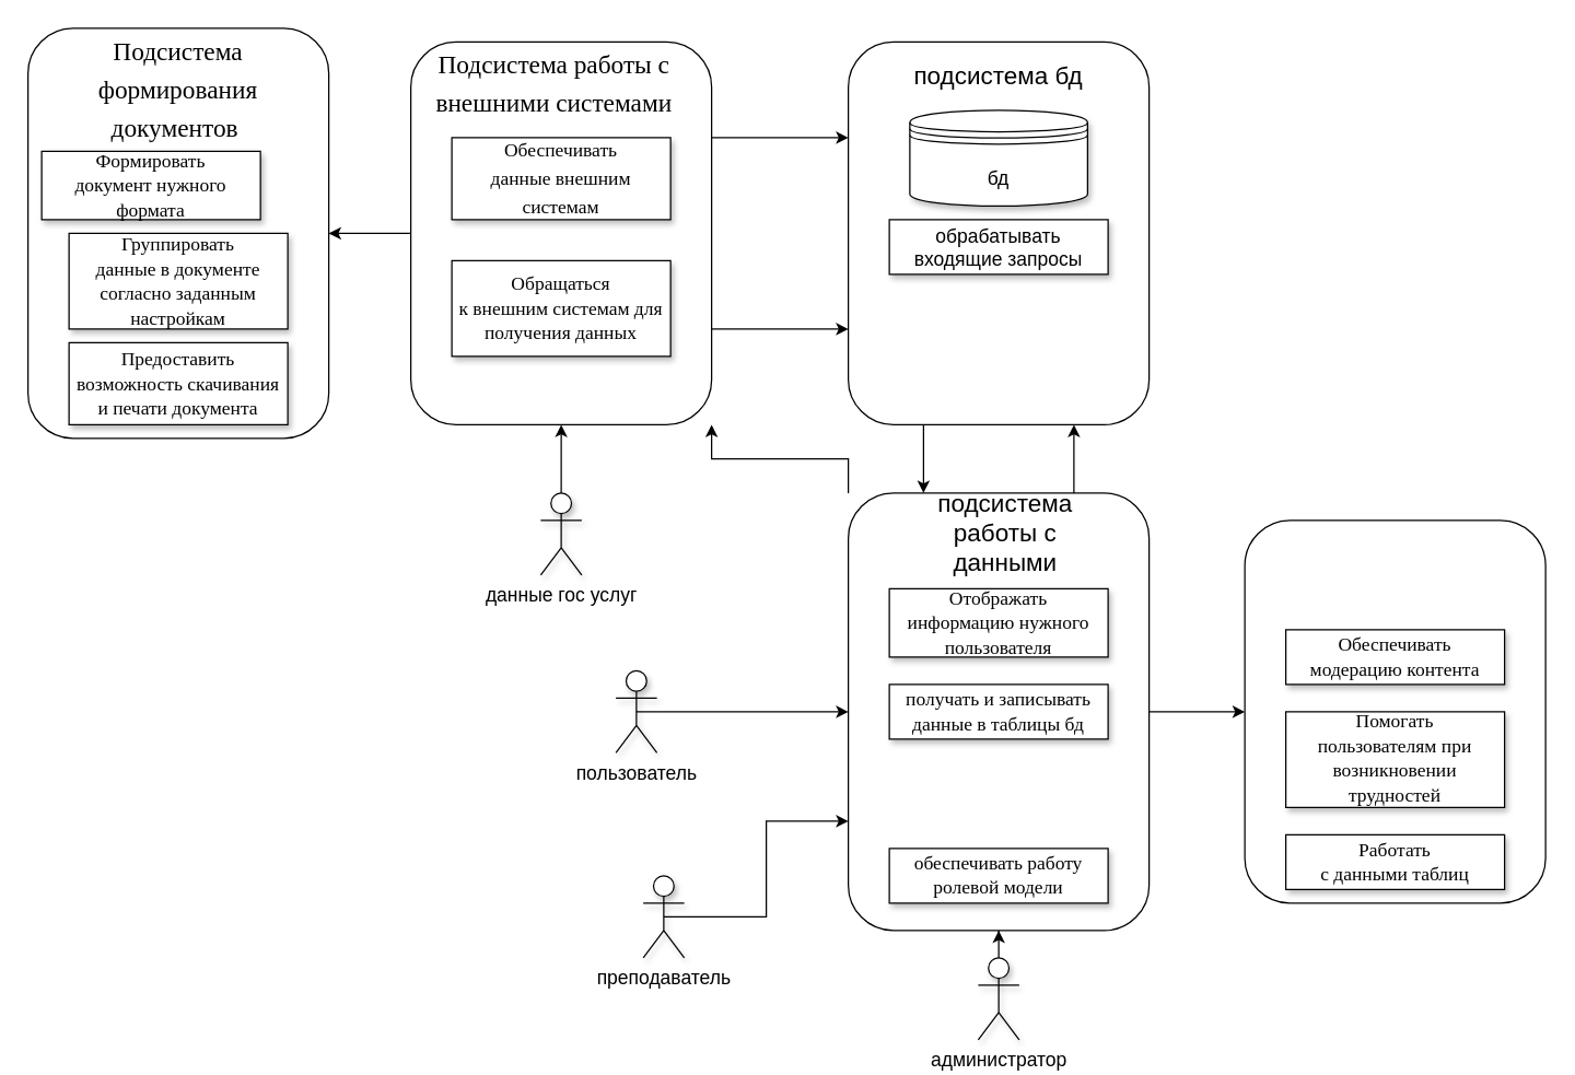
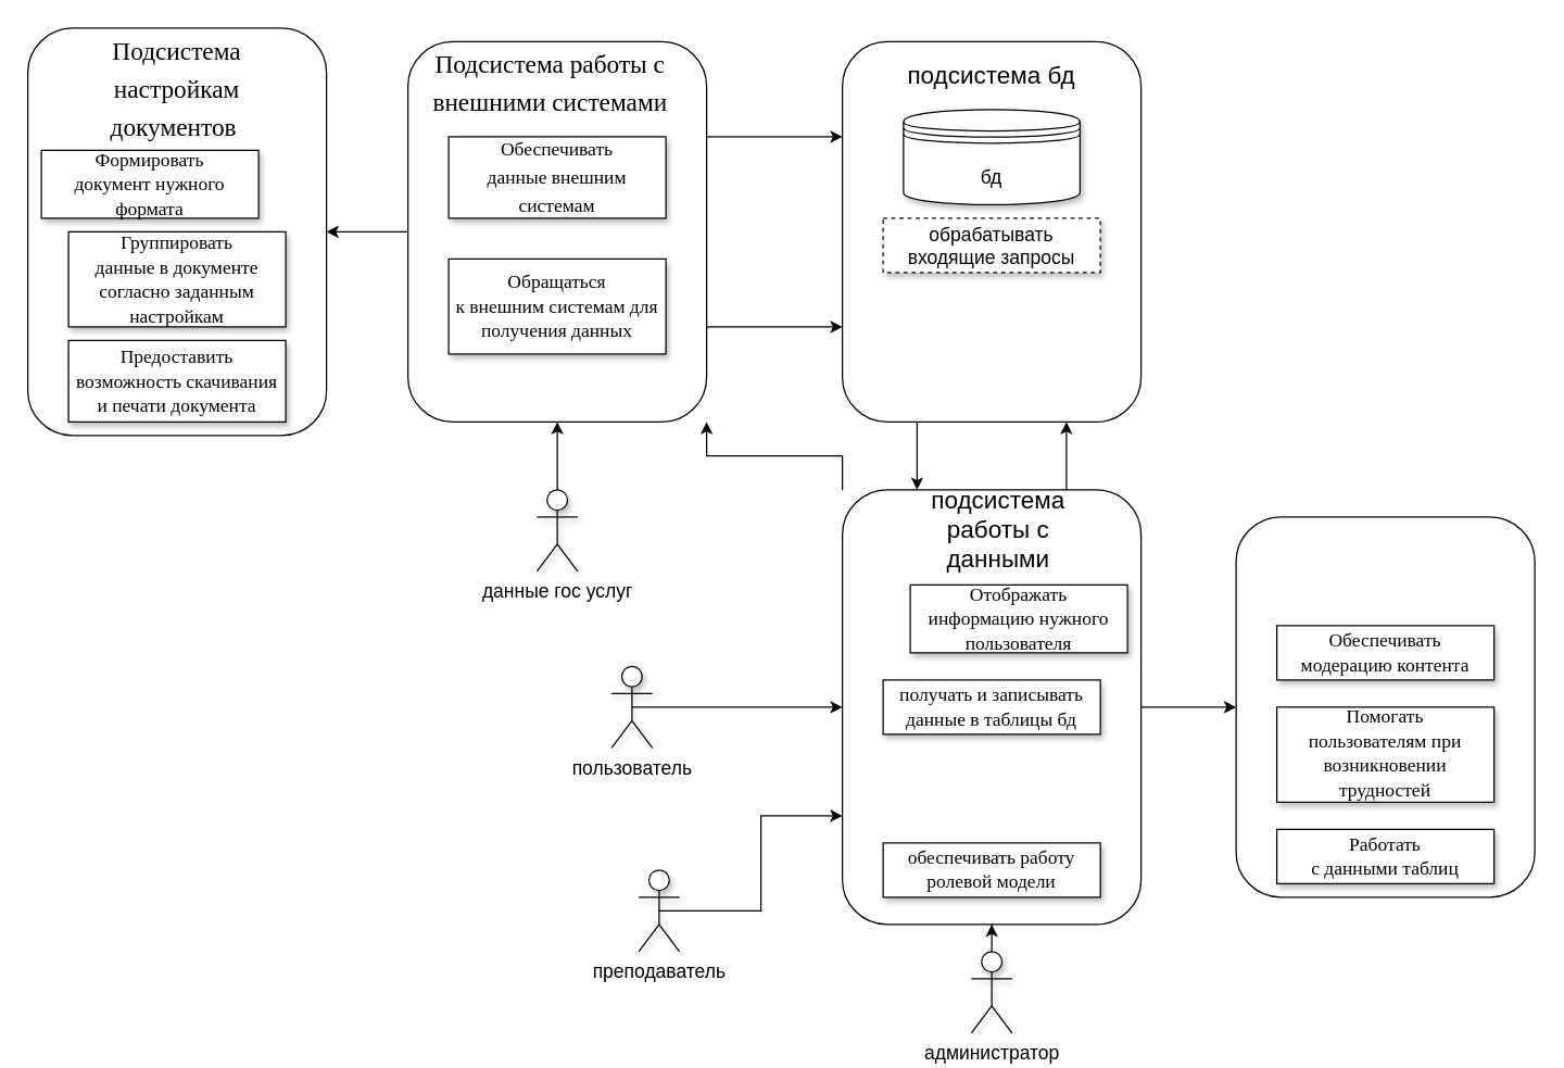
- <mxCell id="17" value="&lt;span style=&quot;font-size: 14.0pt ; line-height: 150% ; font-family: &amp;#34;times new roman&amp;#34; , serif&quot;&gt;Подсистема&lt;br/&gt;формирования документов&amp;nbsp;&lt;/span&gt;" style="text;html=1;strokeColor=none;fillColor=none;align=center;verticalAlign=middle;whiteSpace=wrap;rounded=0;shadow=1;fontSize=18;" vertex="1" parent="15"><mxGeometry x="20" y="30" width="180" height="30" as="geometry" /></mxCell>
+ <mxCell id="17" value="&lt;span style=&quot;font-size: 14.0pt ; line-height: 150% ; font-family: &amp;#34;times new roman&amp;#34; , serif&quot;&gt;Подсистема&lt;br/&gt;настройкам документов&amp;nbsp;&lt;/span&gt;" style="text;html=1;strokeColor=none;fillColor=none;align=center;verticalAlign=middle;whiteSpace=wrap;rounded=0;shadow=1;fontSize=18;" vertex="1" parent="15"><mxGeometry x="20" y="30" width="180" height="30" as="geometry" /></mxCell>
- <mxCell id="6" value="&lt;font style=&quot;font-size: 14px&quot;&gt;обрабатывать входящие запросы&lt;/font&gt;" style="rounded=0;whiteSpace=wrap;html=1;shadow=1;" vertex="1" parent="2"><mxGeometry x="30" y="130" width="160" height="40" as="geometry" /></mxCell>
+ <mxCell id="6" value="&lt;font style=&quot;font-size: 14px&quot;&gt;обрабатывать входящие запросы&lt;/font&gt;" style="rounded=0;whiteSpace=wrap;html=1;shadow=1;dashed=1;" vertex="1" parent="2"><mxGeometry x="30" y="130" width="160" height="40" as="geometry" /></mxCell>
- <mxCell id="26" value="&lt;span style=&quot;line-height: 150% ; font-family: &amp;#34;times new roman&amp;#34; , serif&quot;&gt;&lt;font style=&quot;font-size: 14px&quot;&gt;Отображать&lt;br/&gt;информацию нужного пользователя&lt;/font&gt;&lt;/span&gt;" style="rounded=0;whiteSpace=wrap;html=1;shadow=1;" vertex="1" parent="1"><mxGeometry x="650" y="430" width="160" height="50" as="geometry" /></mxCell>
+ <mxCell id="26" value="&lt;span style=&quot;line-height: 150% ; font-family: &amp;#34;times new roman&amp;#34; , serif&quot;&gt;&lt;font style=&quot;font-size: 14px&quot;&gt;Отображать&lt;br/&gt;информацию нужного пользователя&lt;/font&gt;&lt;/span&gt;" style="rounded=0;whiteSpace=wrap;html=1;shadow=1;" vertex="1" parent="1"><mxGeometry x="670" y="430" width="160" height="50" as="geometry" /></mxCell>
